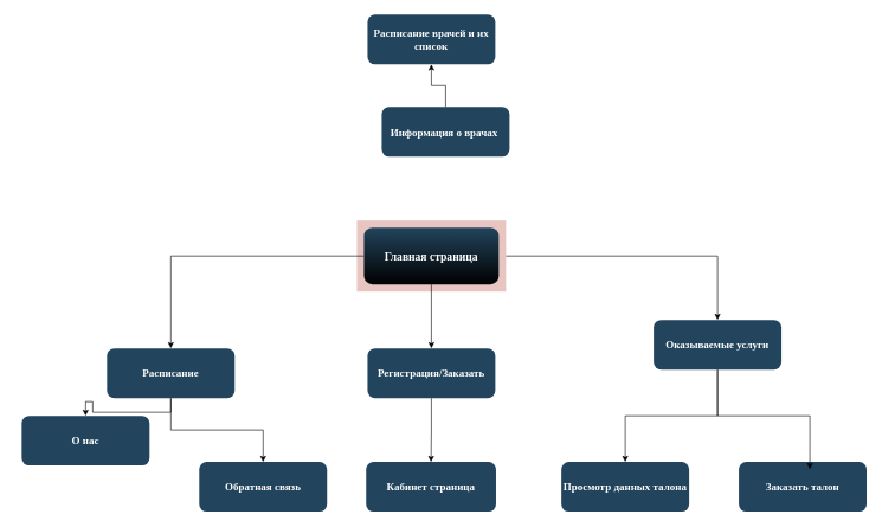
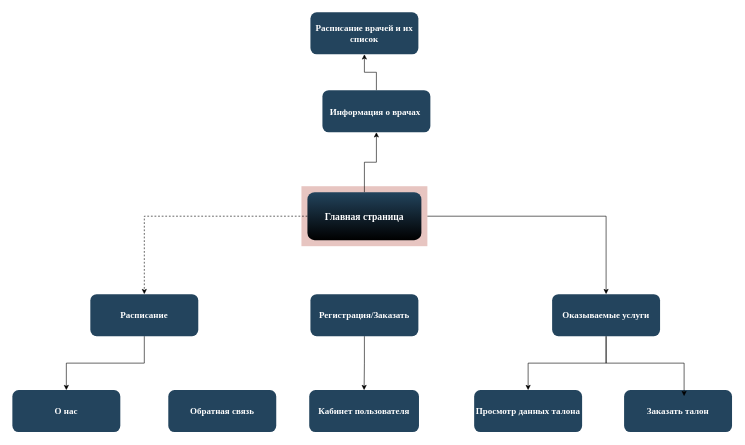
+ <mxCell id="6" style="edgeStyle=orthogonalEdgeStyle;rounded=0;orthogonalLoop=1;jettySize=auto;html=1;entryX=0.5;entryY=1;entryDx=0;entryDy=0;fontSize=15;" edge="1" parent="1" source="7" target="18"><mxGeometry relative="1" as="geometry" /></mxCell>
- <mxCell id="5" style="edgeStyle=orthogonalEdgeStyle;rounded=0;orthogonalLoop=1;jettySize=auto;html=1;entryX=0.5;entryY=0;entryDx=0;entryDy=0;fontSize=15;" edge="1" parent="1" source="7" target="12"><mxGeometry relative="1" as="geometry" /></mxCell>
+ <mxCell id="5" style="edgeStyle=orthogonalEdgeStyle;rounded=0;orthogonalLoop=1;jettySize=auto;html=1;entryX=0.5;entryY=0;entryDx=0;entryDy=0;fontSize=15;dashed=1;" edge="1" parent="1" source="7" target="12"><mxGeometry relative="1" as="geometry" /></mxCell>
- <mxCell id="4" style="edgeStyle=orthogonalEdgeStyle;rounded=0;orthogonalLoop=1;jettySize=auto;html=1;entryX=0.5;entryY=0;entryDx=0;entryDy=0;fontSize=15;" edge="1" parent="1" source="7" target="9"><mxGeometry relative="1" as="geometry" /></mxCell>
- <mxCell id="23" value="Оказываемые услуги" style="rounded=1;fillColor=#23445D;gradientColor=none;strokeColor=none;fontColor=#FFFFFF;fontStyle=1;fontFamily=Tahoma;fontSize=15;whiteSpace=wrap;" vertex="1" parent="1"><mxGeometry x="920" y="450" width="180" height="70" as="geometry" /></mxCell>
+ <mxCell id="23" value="Оказываемые услуги" style="rounded=1;fillColor=#23445D;gradientColor=none;strokeColor=none;fontColor=#FFFFFF;fontStyle=1;fontFamily=Tahoma;fontSize=15;whiteSpace=wrap;" vertex="1" parent="1"><mxGeometry x="920" y="490" width="180" height="70" as="geometry" /></mxCell>
- <mxCell id="14" value="О нас" style="rounded=1;fillColor=#23445D;gradientColor=none;strokeColor=none;fontColor=#FFFFFF;fontStyle=1;fontFamily=Tahoma;fontSize=15;whiteSpace=wrap;" vertex="1" parent="1"><mxGeometry x="30" y="585" width="180" height="70" as="geometry" /></mxCell>
+ <mxCell id="14" value="О нас" style="rounded=1;fillColor=#23445D;gradientColor=none;strokeColor=none;fontColor=#FFFFFF;fontStyle=1;fontFamily=Tahoma;fontSize=15;whiteSpace=wrap;" vertex="1" parent="1"><mxGeometry x="20" y="650" width="180" height="70" as="geometry" /></mxCell>
- <mxCell id="10" style="edgeStyle=orthogonalEdgeStyle;rounded=0;orthogonalLoop=1;jettySize=auto;html=1;entryX=0.5;entryY=0;entryDx=0;entryDy=0;fontSize=15;" edge="1" parent="1" source="12" target="16"><mxGeometry relative="1" as="geometry" /></mxCell>
- <mxCell id="13" value="Кабинет страница" style="rounded=1;fillColor=#23445D;gradientColor=none;strokeColor=none;fontColor=#FFFFFF;fontStyle=1;fontFamily=Tahoma;fontSize=15;whiteSpace=wrap;" vertex="1" parent="1"><mxGeometry x="515" y="650" width="183" height="70" as="geometry" /></mxCell>
+ <mxCell id="13" value="Кабинет пользователя" style="rounded=1;fillColor=#23445D;gradientColor=none;strokeColor=none;fontColor=#FFFFFF;fontStyle=1;fontFamily=Tahoma;fontSize=15;whiteSpace=wrap;" vertex="1" parent="1"><mxGeometry x="515" y="650" width="183" height="70" as="geometry" /></mxCell>
